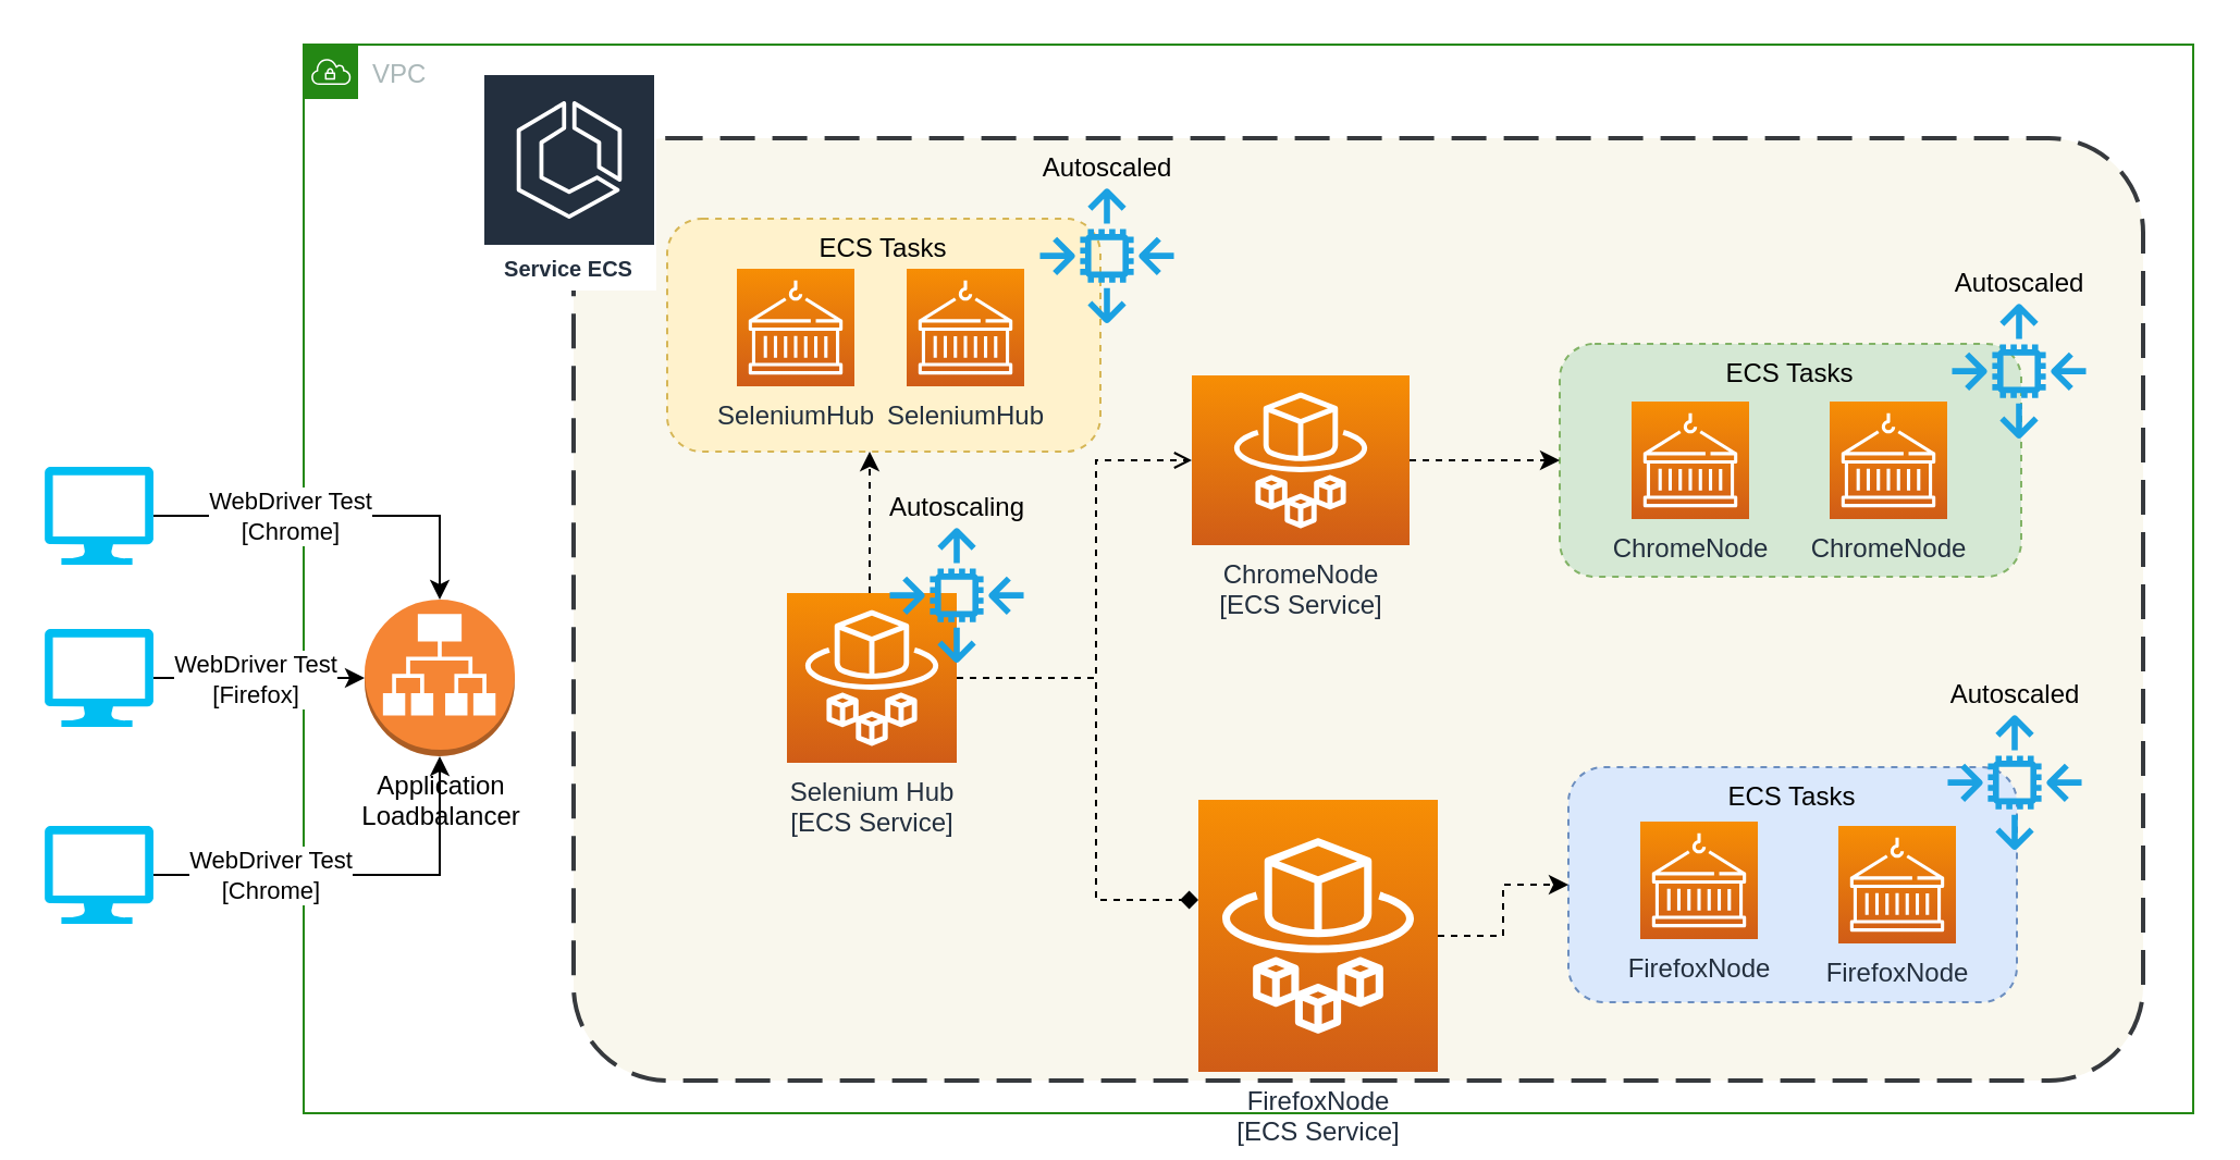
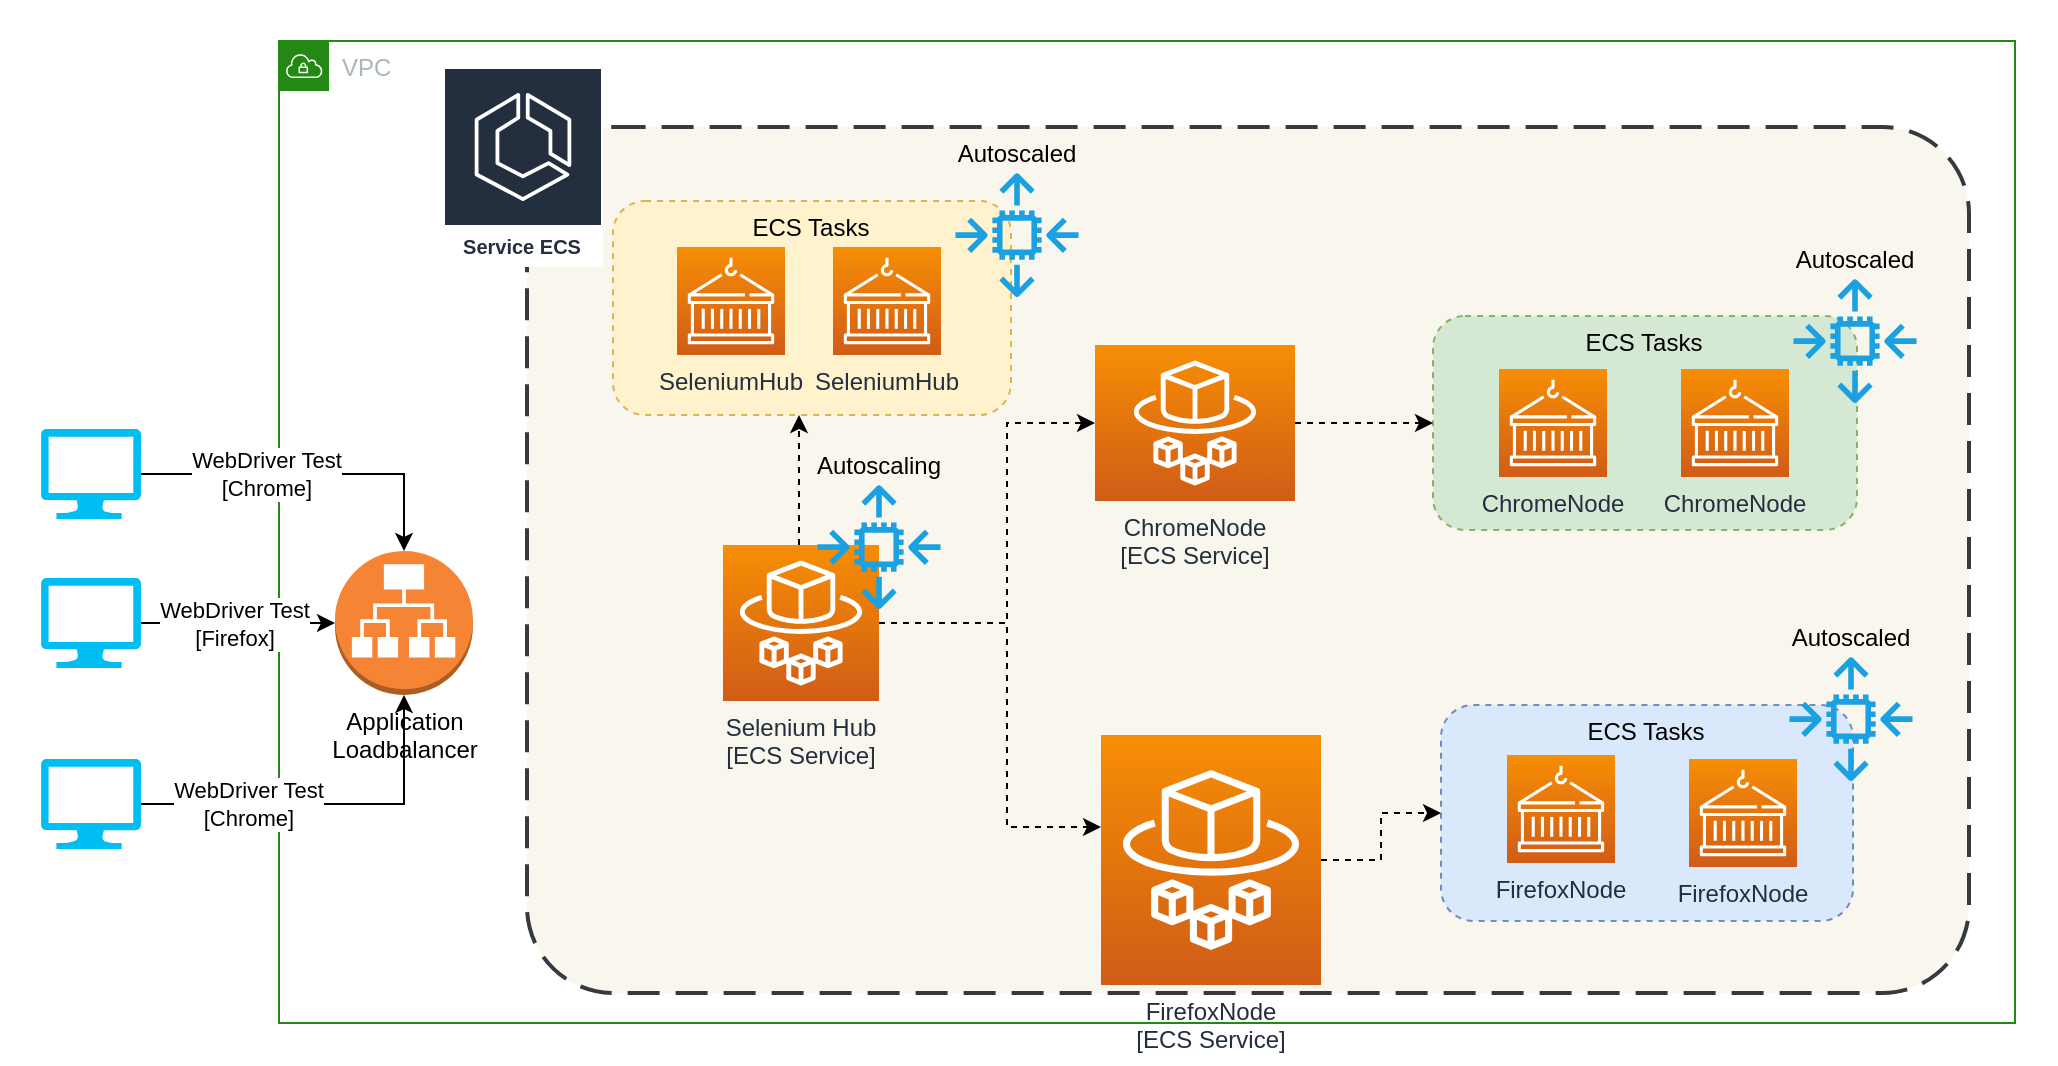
- <mxCell id="7" style="edgeStyle=orthogonalEdgeStyle;rounded=0;orthogonalLoop=1;jettySize=auto;html=1;dashed=1;endArrow=open;" edge="1" parent="1" source="9" target="13"><mxGeometry relative="1" as="geometry"><Array as="points"><mxPoint x="503" y="311" /><mxPoint x="503" y="211" /></Array></mxGeometry></mxCell>
+ <mxCell id="7" style="edgeStyle=orthogonalEdgeStyle;rounded=0;orthogonalLoop=1;jettySize=auto;html=1;dashed=1;" edge="1" parent="1" source="9" target="13"><mxGeometry relative="1" as="geometry"><Array as="points"><mxPoint x="503" y="311" /><mxPoint x="503" y="211" /></Array></mxGeometry></mxCell>
- <mxCell id="8" style="edgeStyle=orthogonalEdgeStyle;rounded=0;orthogonalLoop=1;jettySize=auto;html=1;dashed=1;endArrow=diamond;" edge="1" parent="1" source="9" target="22"><mxGeometry relative="1" as="geometry"><Array as="points"><mxPoint x="503" y="311" /><mxPoint x="503" y="413" /></Array></mxGeometry></mxCell>
+ <mxCell id="8" style="edgeStyle=orthogonalEdgeStyle;rounded=0;orthogonalLoop=1;jettySize=auto;html=1;dashed=1;" edge="1" parent="1" source="9" target="22"><mxGeometry relative="1" as="geometry"><Array as="points"><mxPoint x="503" y="311" /><mxPoint x="503" y="413" /></Array></mxGeometry></mxCell>
